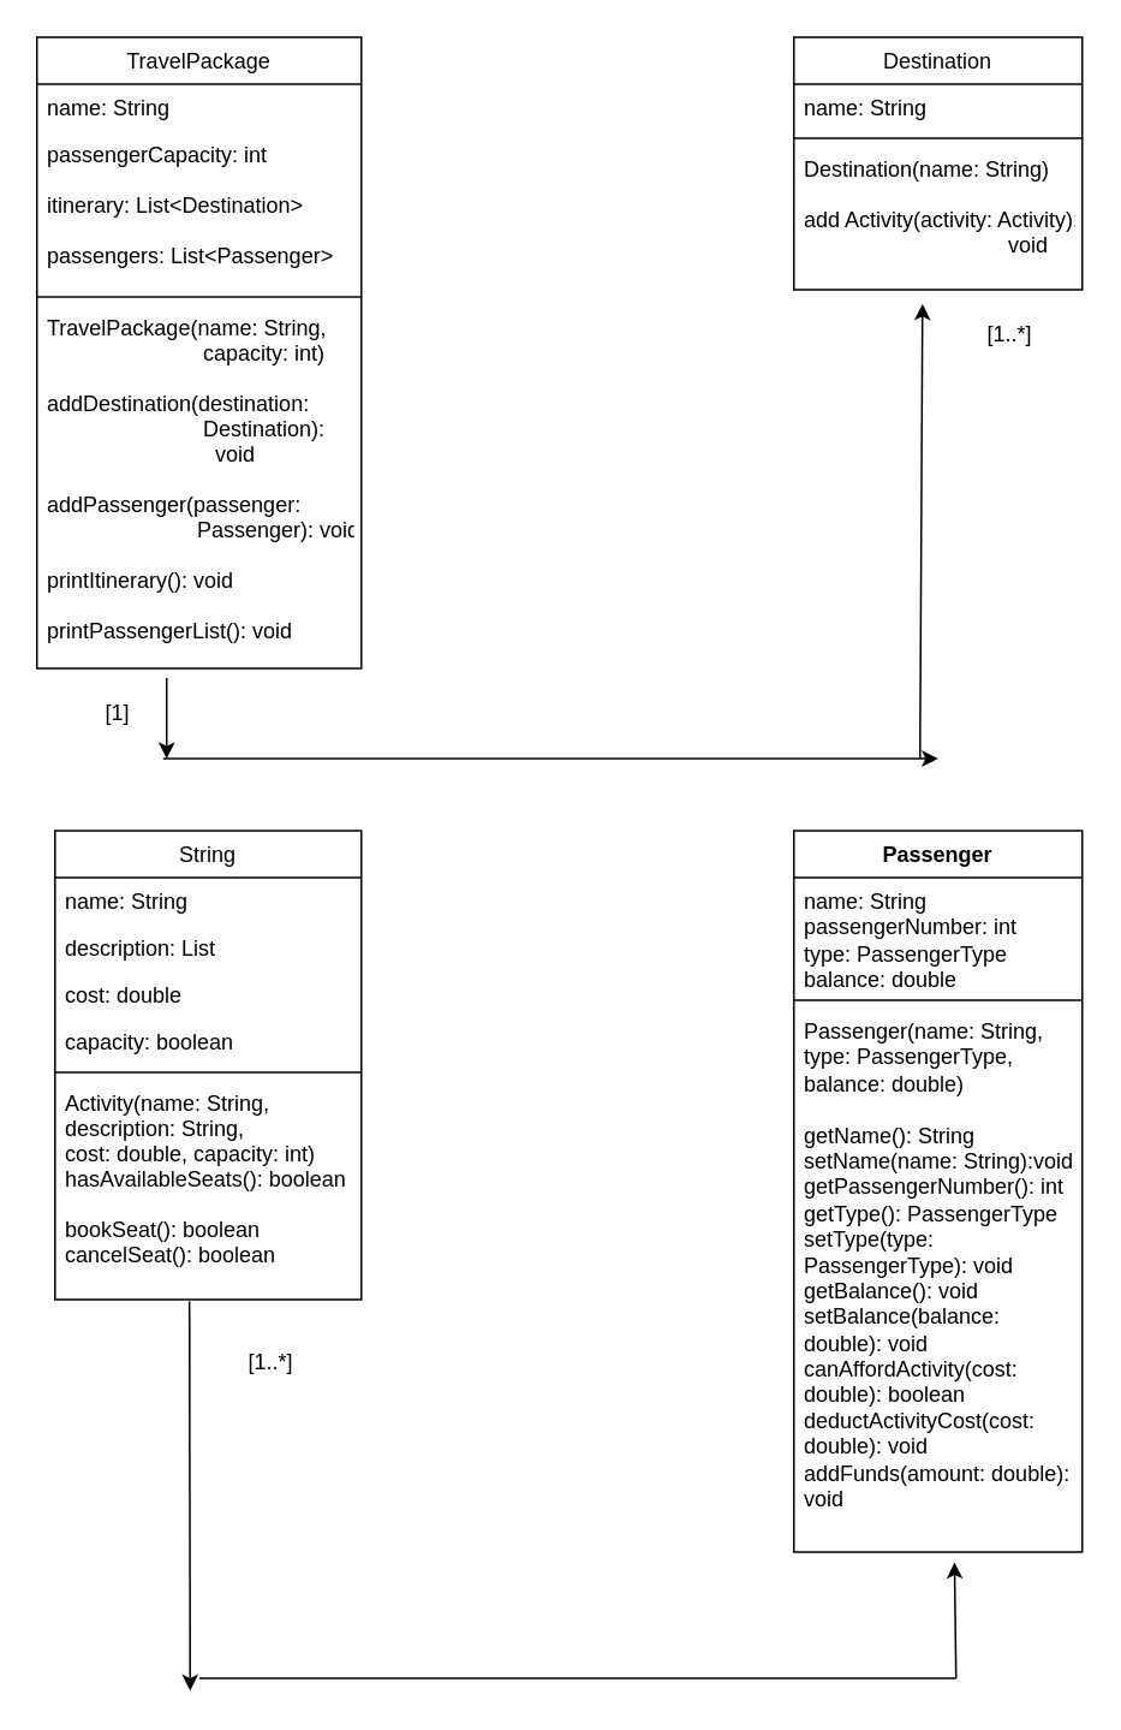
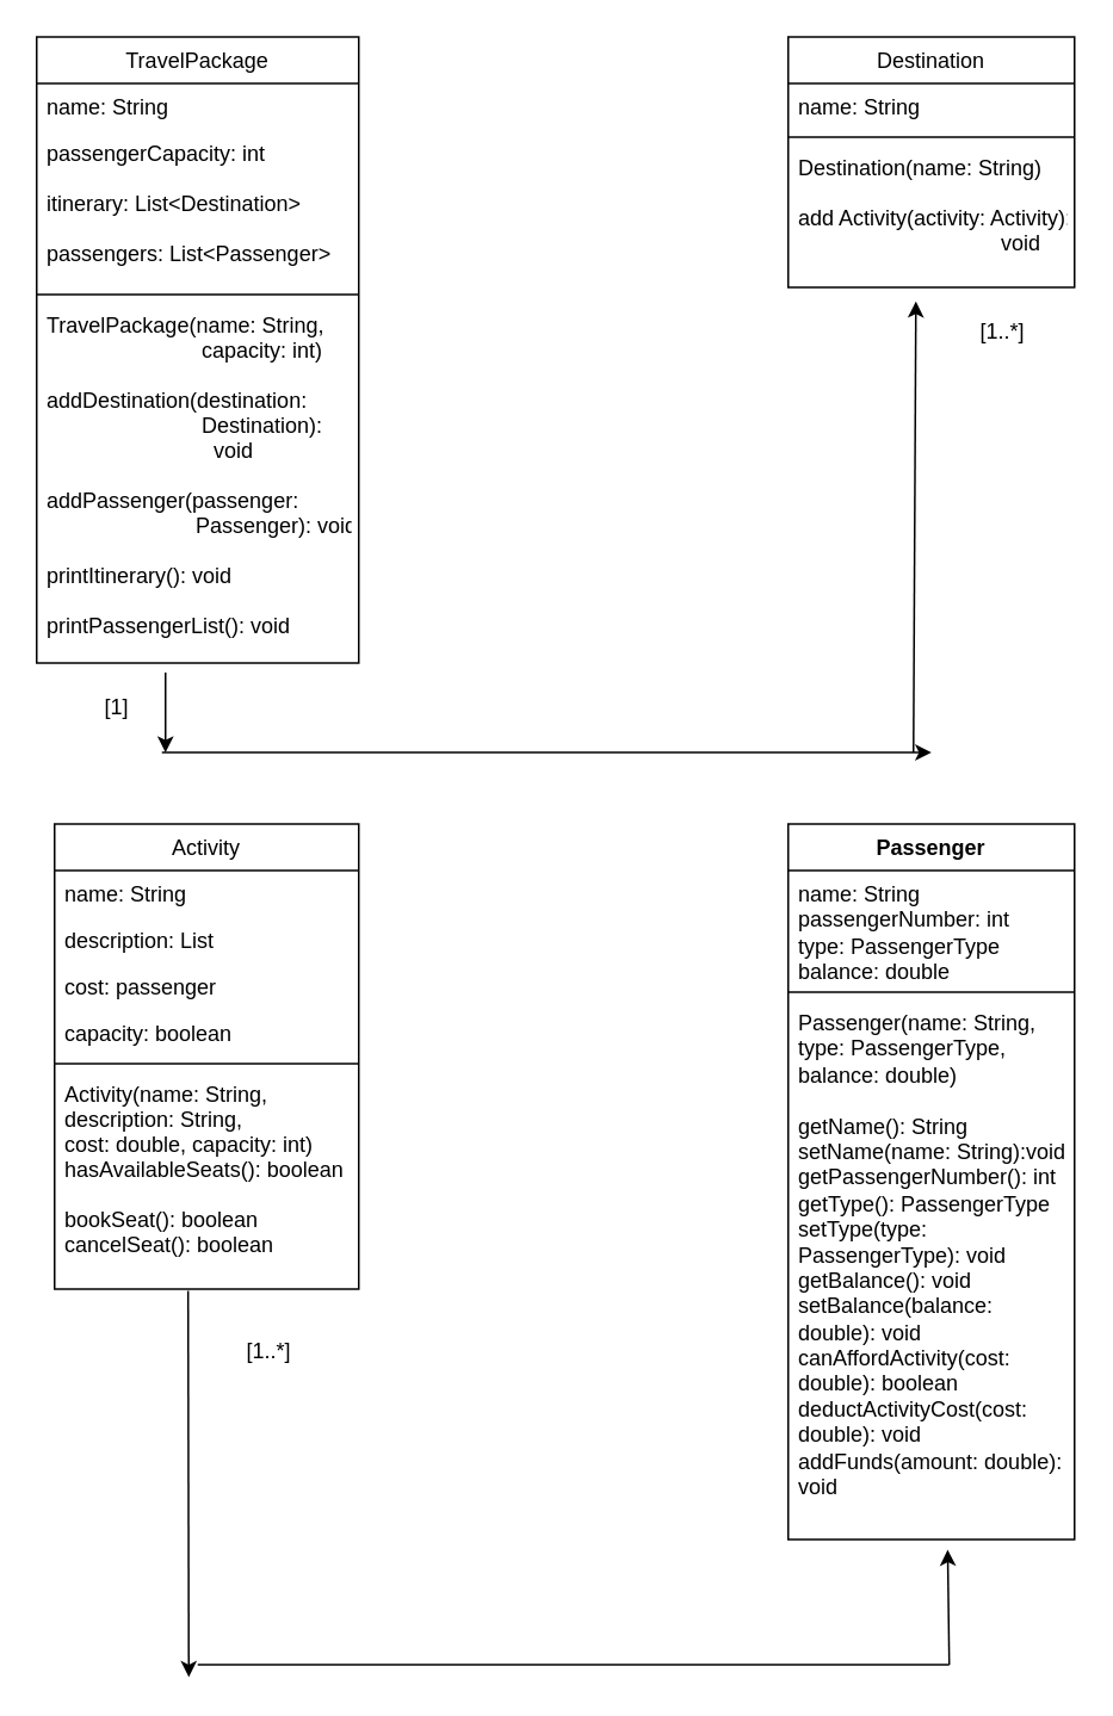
- <mxCell id="11" value="String" style="swimlane;fontStyle=0;align=center;verticalAlign=top;childLayout=stackLayout;horizontal=1;startSize=26;horizontalStack=0;resizeParent=1;resizeLast=0;collapsible=1;marginBottom=0;rounded=0;shadow=0;strokeWidth=1;" parent="1" vertex="1"><mxGeometry x="30" y="460" width="170" height="260" as="geometry"><mxRectangle x="550" y="140" width="160" height="26" as="alternateBounds" /></mxGeometry></mxCell>
+ <mxCell id="11" value="Activity" style="swimlane;fontStyle=0;align=center;verticalAlign=top;childLayout=stackLayout;horizontal=1;startSize=26;horizontalStack=0;resizeParent=1;resizeLast=0;collapsible=1;marginBottom=0;rounded=0;shadow=0;strokeWidth=1;" parent="1" vertex="1"><mxGeometry x="30" y="460" width="170" height="260" as="geometry"><mxRectangle x="550" y="140" width="160" height="26" as="alternateBounds" /></mxGeometry></mxCell>
- <mxCell id="14" value="cost: double" style="text;align=left;verticalAlign=top;spacingLeft=4;spacingRight=4;overflow=hidden;rotatable=0;points=[[0,0.5],[1,0.5]];portConstraint=eastwest;rounded=0;shadow=0;html=0;" parent="11" vertex="1"><mxGeometry y="78" width="170" height="26" as="geometry" /></mxCell>
+ <mxCell id="14" value="cost: passenger" style="text;align=left;verticalAlign=top;spacingLeft=4;spacingRight=4;overflow=hidden;rotatable=0;points=[[0,0.5],[1,0.5]];portConstraint=eastwest;rounded=0;shadow=0;html=0;" parent="11" vertex="1"><mxGeometry y="78" width="170" height="26" as="geometry" /></mxCell>
